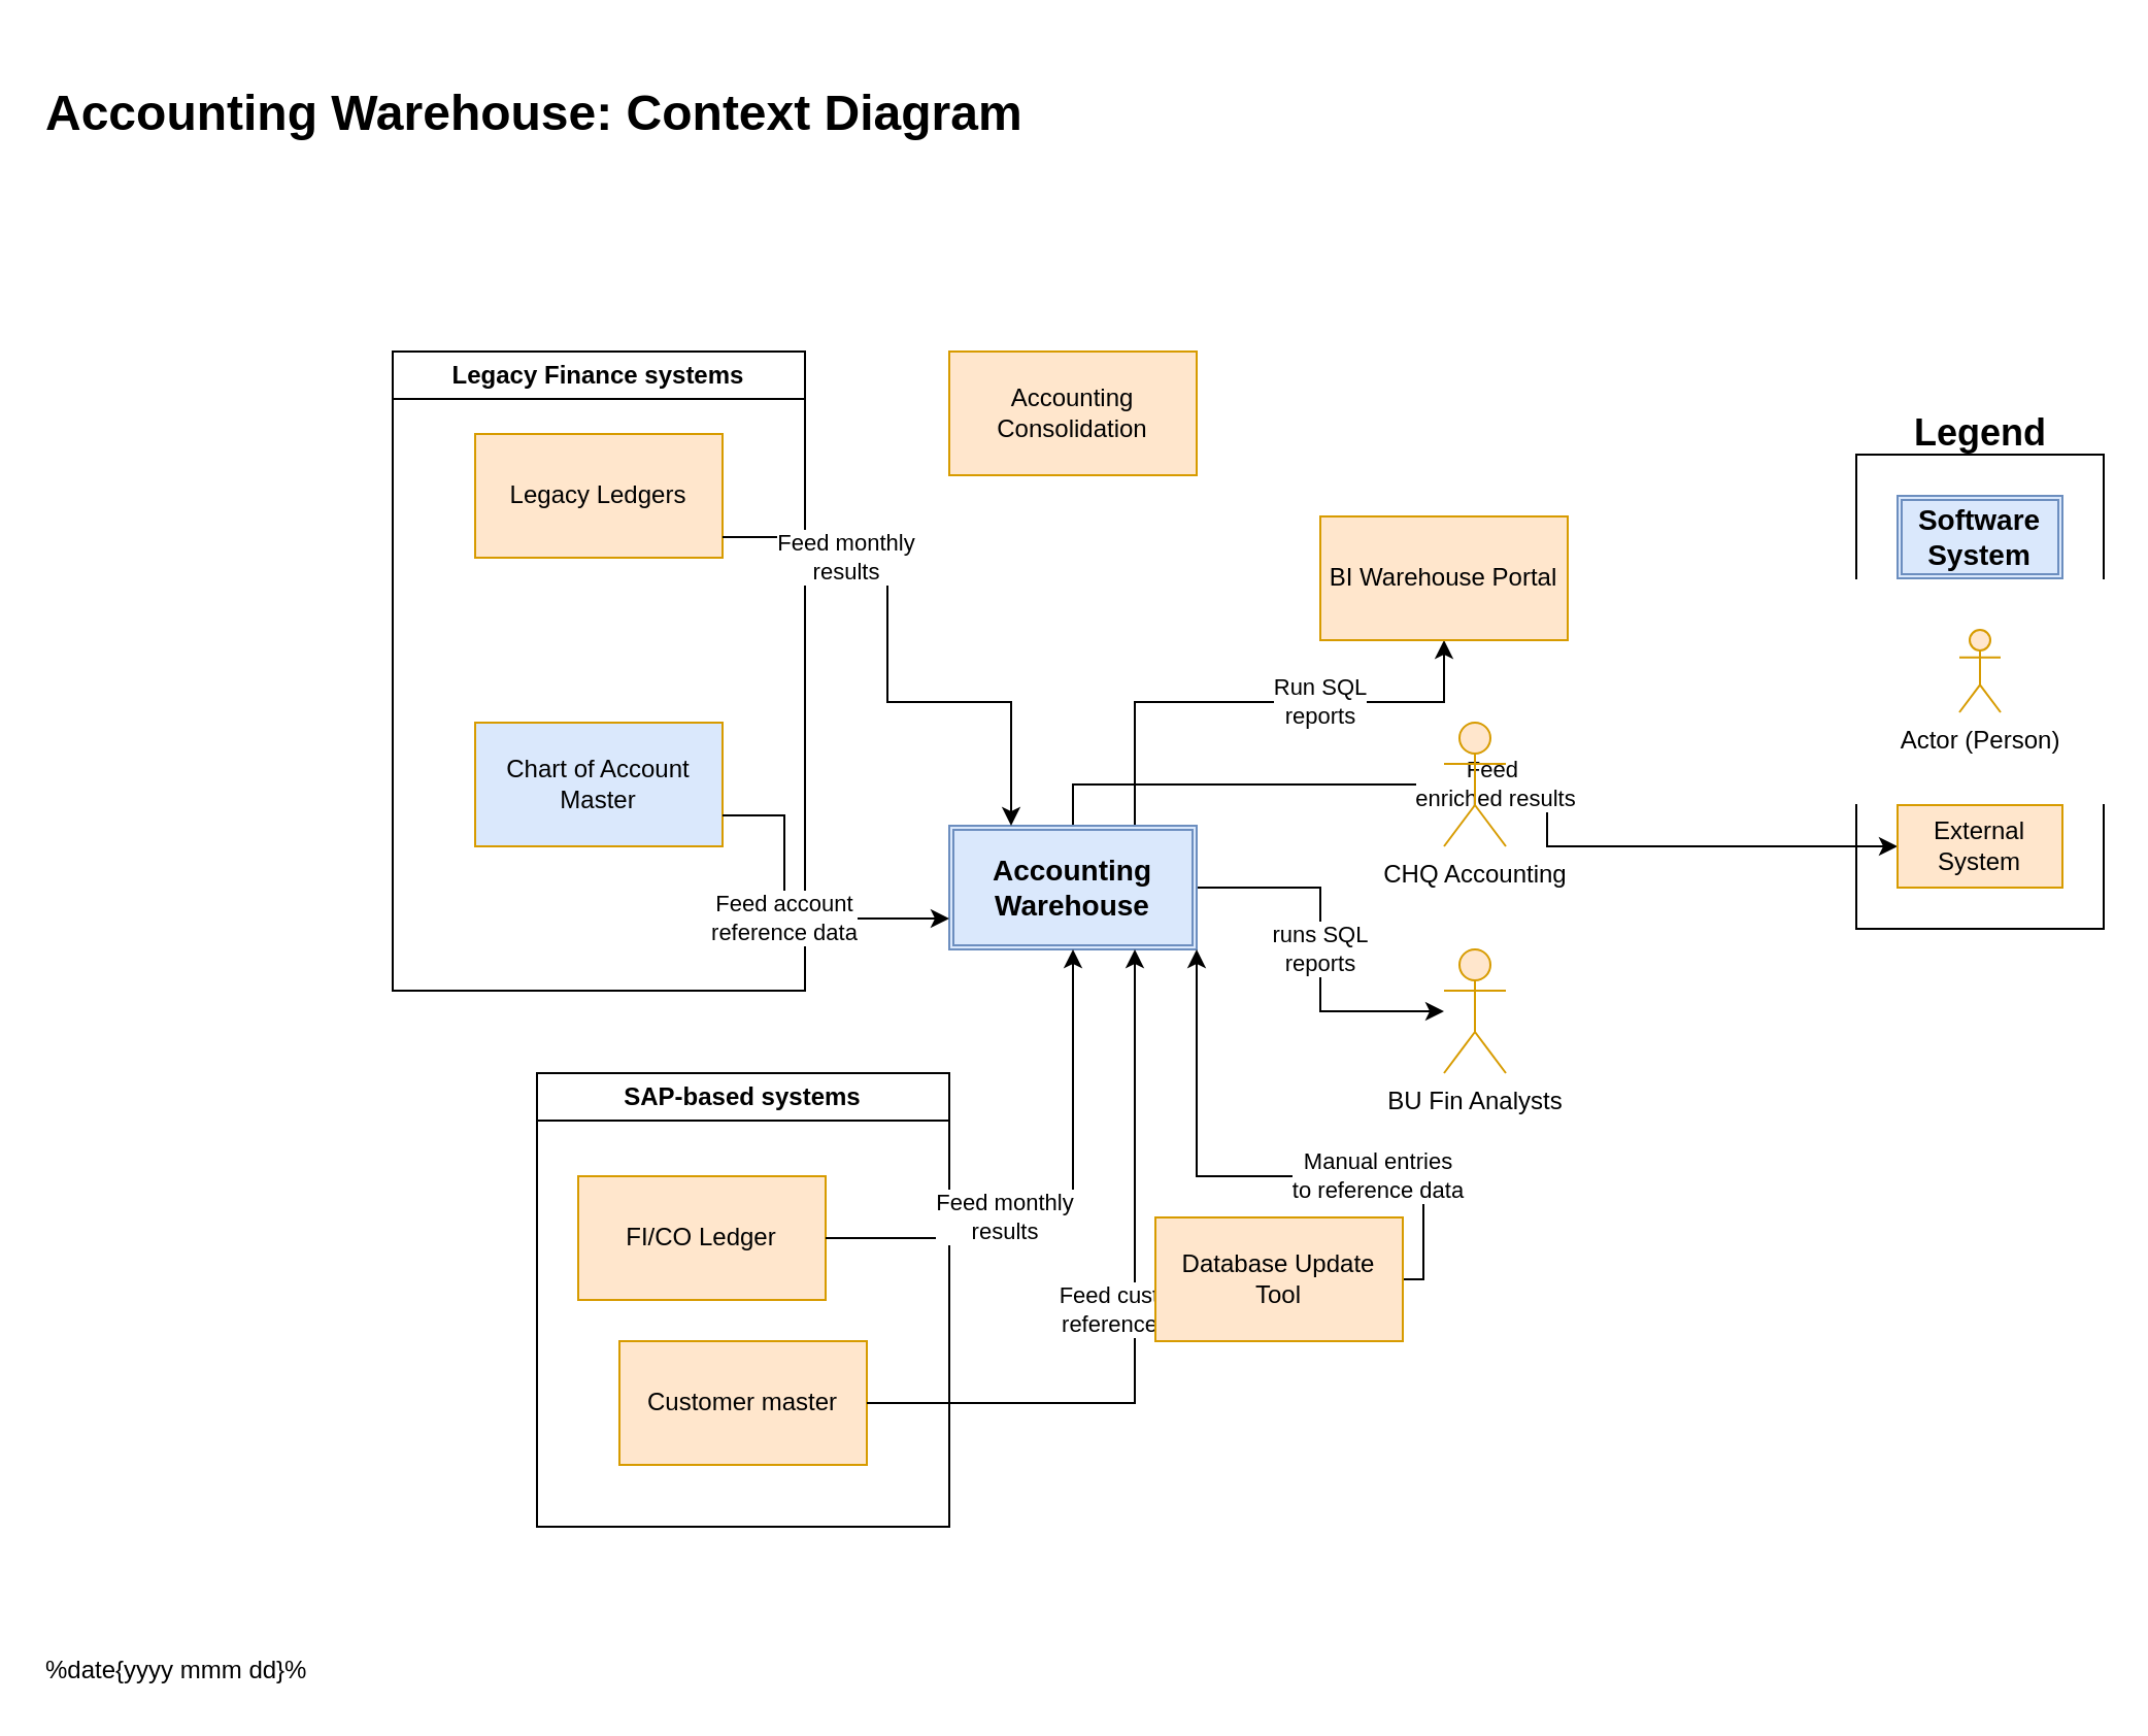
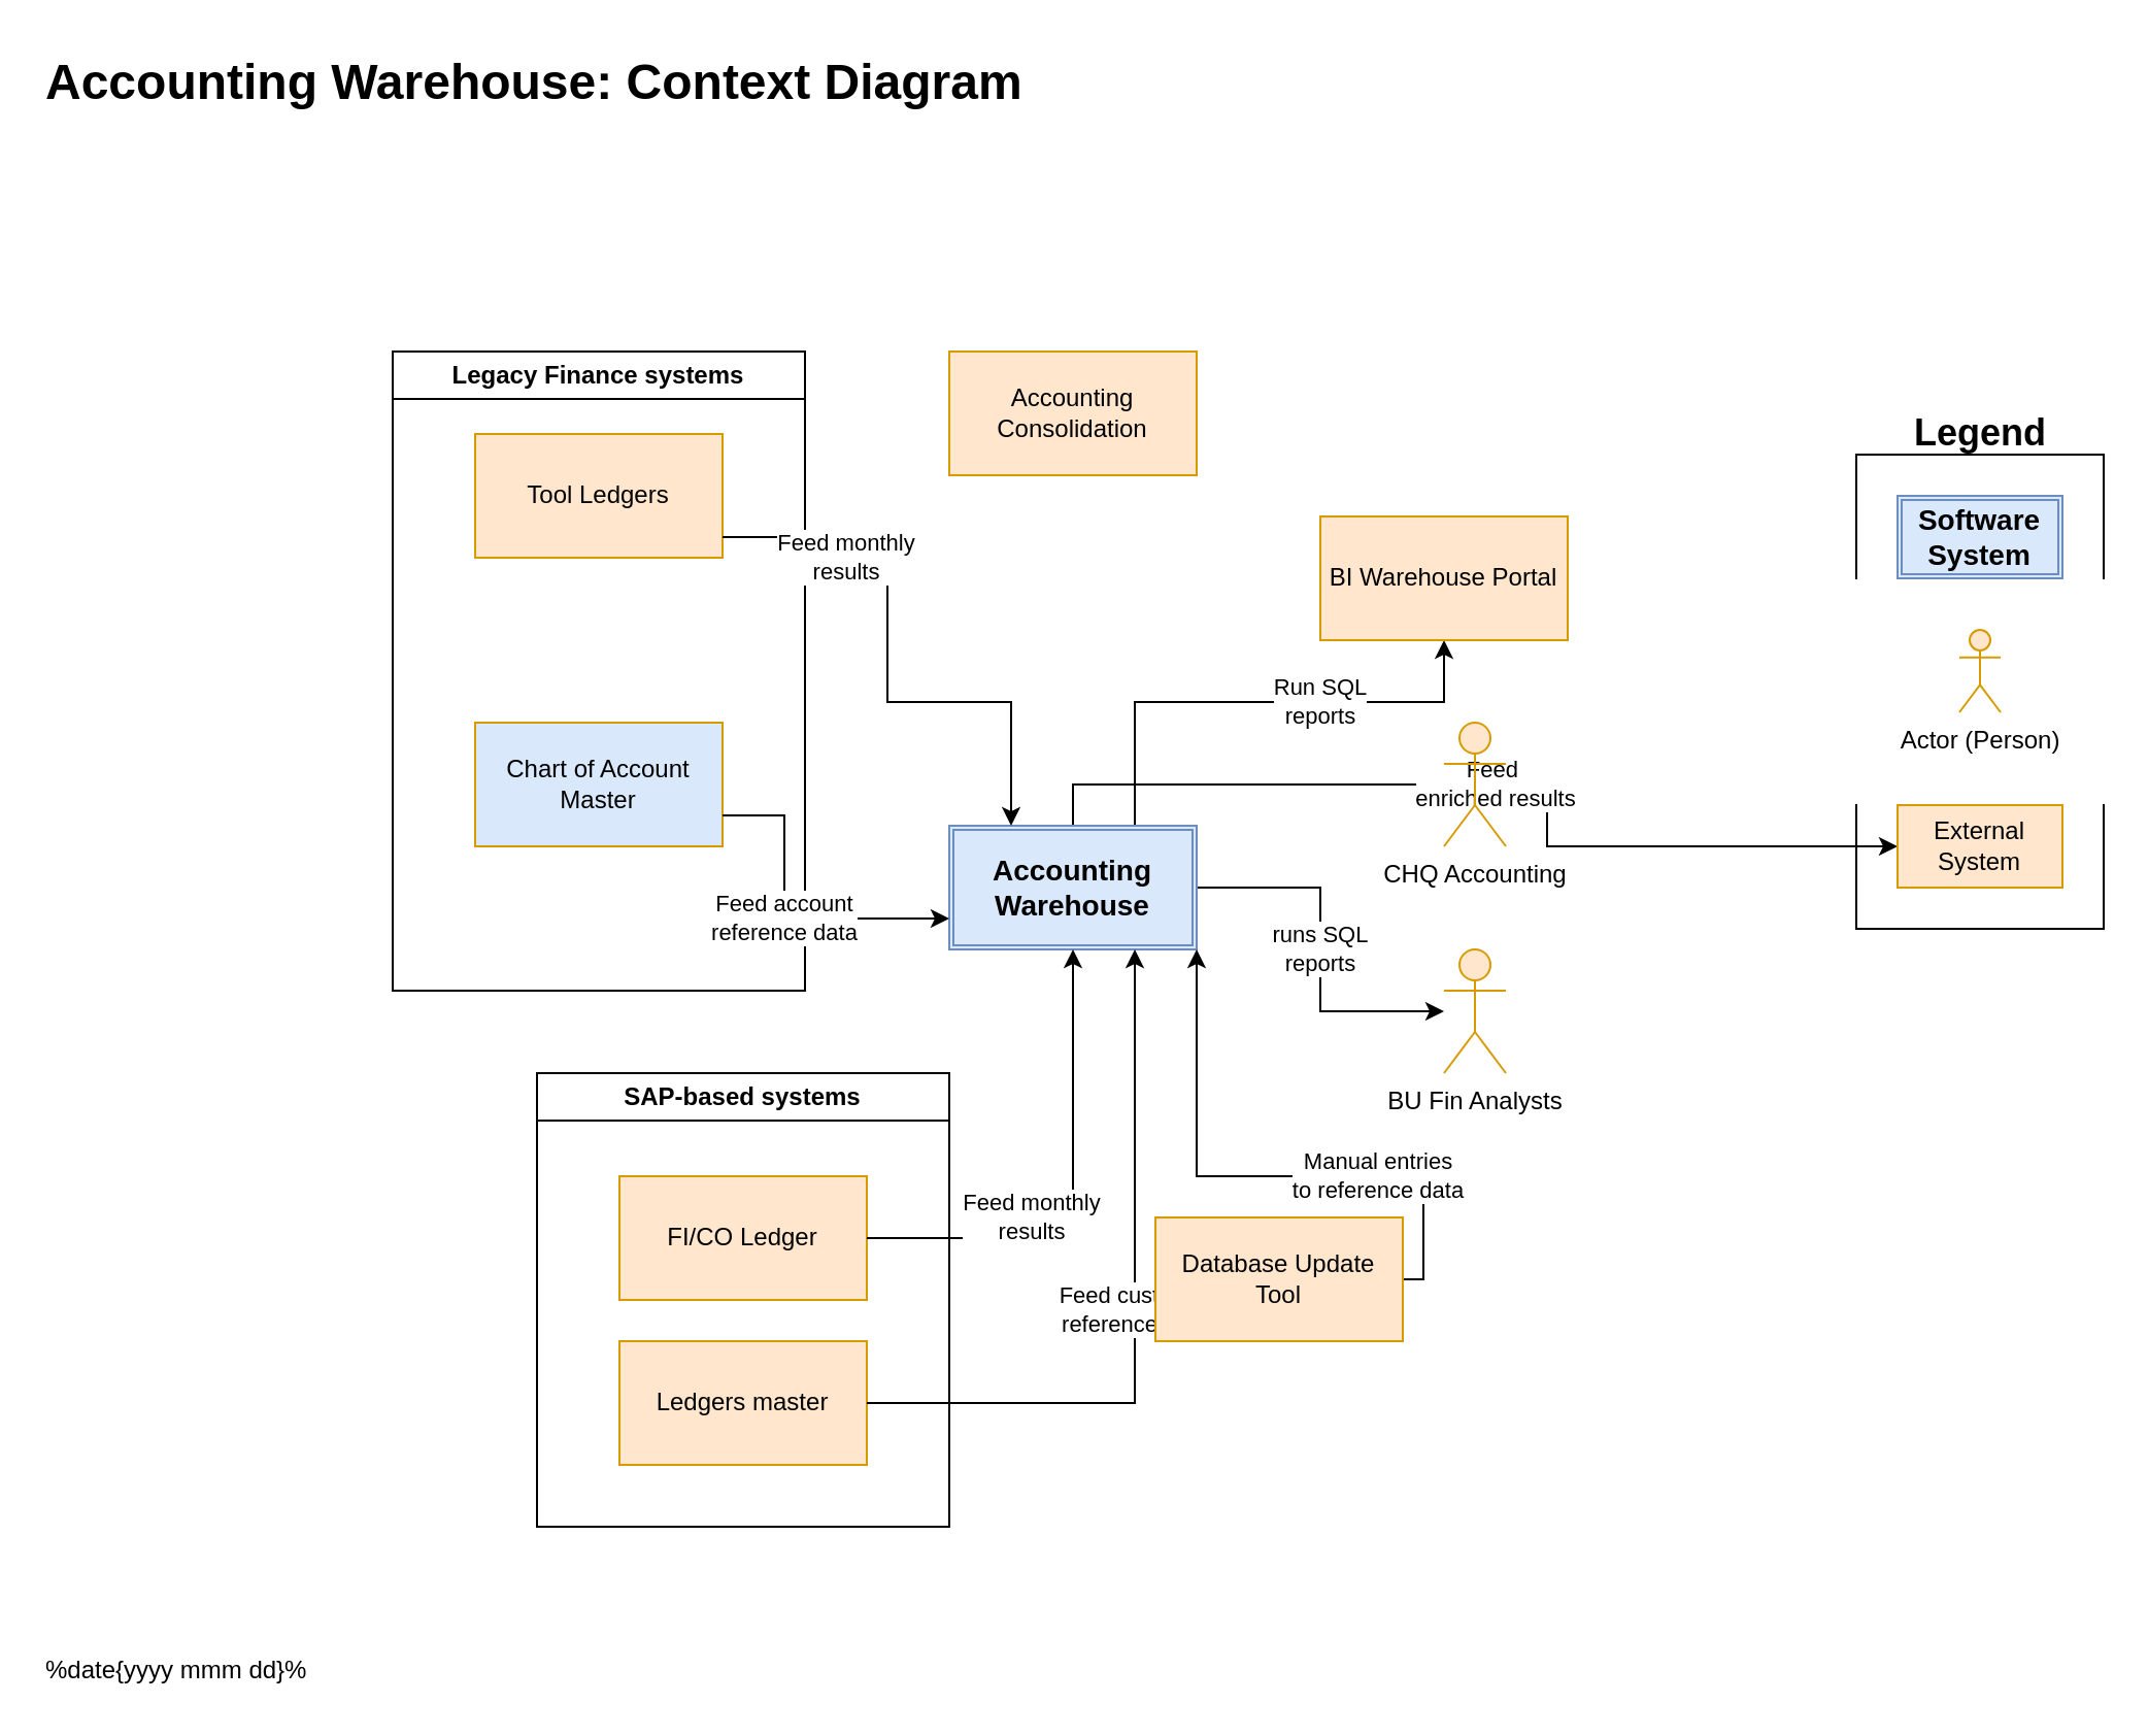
- <mxCell id="26" value="Accounting Warehouse: Context Diagram" style="text;strokeColor=none;fillColor=none;html=1;fontSize=24;fontStyle=1;verticalAlign=middle;align=left;" vertex="1" parent="1"><mxGeometry x="20" y="35" width="670" height="40" as="geometry" /></mxCell>
+ <mxCell id="26" value="Accounting Warehouse: Context Diagram" style="text;strokeColor=none;fillColor=none;html=1;fontSize=24;fontStyle=1;verticalAlign=middle;align=left;" vertex="1" parent="1"><mxGeometry x="20" y="20" width="670" height="40" as="geometry" /></mxCell>
- <mxCell id="15" value="Legacy Ledgers" style="rounded=0;whiteSpace=wrap;html=1;fillColor=#ffe6cc;strokeColor=#d79b00;" parent="14" vertex="1"><mxGeometry x="40" y="40" width="120" height="60" as="geometry" /></mxCell>
+ <mxCell id="15" value="Tool Ledgers" style="rounded=0;whiteSpace=wrap;html=1;fillColor=#ffe6cc;strokeColor=#d79b00;" parent="14" vertex="1"><mxGeometry x="40" y="40" width="120" height="60" as="geometry" /></mxCell>
- <mxCell id="10" value="FI/CO Ledger" style="rounded=0;whiteSpace=wrap;html=1;fillColor=#ffe6cc;strokeColor=#d79b00;" parent="9" vertex="1"><mxGeometry x="20" y="50" width="120" height="60" as="geometry" /></mxCell>
+ <mxCell id="10" value="FI/CO Ledger" style="rounded=0;whiteSpace=wrap;html=1;fillColor=#ffe6cc;strokeColor=#d79b00;" parent="9" vertex="1"><mxGeometry x="40" y="50" width="120" height="60" as="geometry" /></mxCell>
- <mxCell id="11" value="Customer master" style="rounded=0;whiteSpace=wrap;html=1;fillColor=#ffe6cc;strokeColor=#d79b00;" parent="9" vertex="1"><mxGeometry x="40" y="130" width="120" height="60" as="geometry" /></mxCell>
+ <mxCell id="11" value="Ledgers master" style="rounded=0;whiteSpace=wrap;html=1;fillColor=#ffe6cc;strokeColor=#d79b00;" parent="9" vertex="1"><mxGeometry x="40" y="130" width="120" height="60" as="geometry" /></mxCell>
